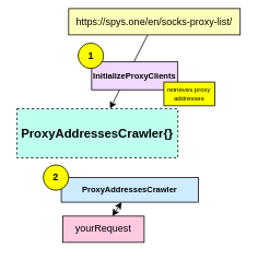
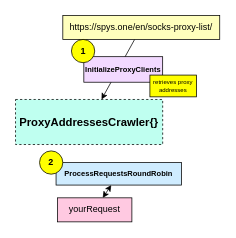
- <mxCell id="3" value="&lt;span&gt;&lt;span&gt;https://spys.one/en/socks-proxy-list/&lt;/span&gt;&lt;/span&gt;" style="rounded=0;whiteSpace=wrap;html=1;fillColor=#FFFFBD;fontStyle=0" vertex="1" parent="1"><mxGeometry x="83" y="10" width="209" height="32" as="geometry" /></mxCell>
+ <mxCell id="3" value="&lt;span&gt;&lt;span&gt;https://spys.one/en/socks-proxy-list/&lt;/span&gt;&lt;/span&gt;" style="rounded=0;whiteSpace=wrap;html=1;fillColor=#FFFFBD;fontStyle=0" vertex="1" parent="1"><mxGeometry x="83" y="20" width="209" height="32" as="geometry" /></mxCell>
- <mxCell id="9" value="ProxyAddressesCrawler" style="rounded=0;whiteSpace=wrap;html=1;fillColor=#CFECFF;fontSize=10;fontStyle=1" vertex="1" parent="1"><mxGeometry x="74" y="216" width="167" height="30" as="geometry" /></mxCell>
+ <mxCell id="9" value="ProcessRequestsRoundRobin" style="rounded=0;whiteSpace=wrap;html=1;fillColor=#CFECFF;fontSize=10;fontStyle=1" vertex="1" parent="1"><mxGeometry x="74" y="216" width="167" height="30" as="geometry" /></mxCell>
